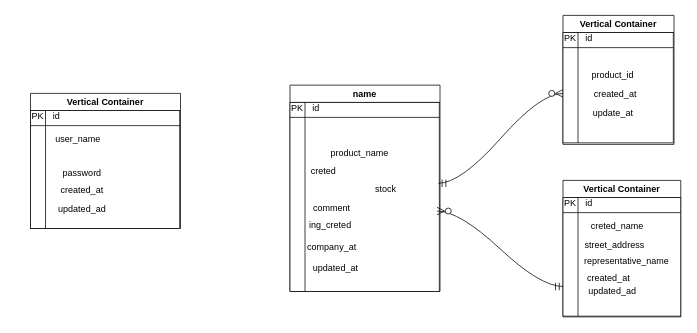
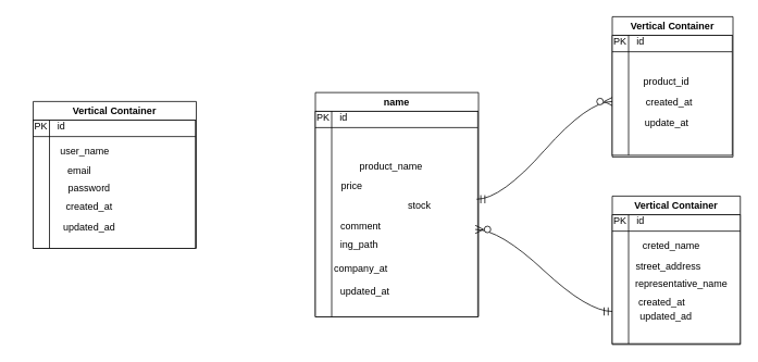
+ <mxCell id="10" value="email" style="text;html=1;align=center;verticalAlign=middle;whiteSpace=wrap;rounded=0;" parent="2" vertex="1"><mxGeometry x="12" y="76" width="90" height="18" as="geometry" /></mxCell>
- <mxCell id="17" value="creted" style="text;html=1;align=center;verticalAlign=middle;whiteSpace=wrap;rounded=0;" parent="11" vertex="1"><mxGeometry y="106" width="90" height="18" as="geometry" /></mxCell>
+ <mxCell id="17" value="price" style="text;html=1;align=center;verticalAlign=middle;whiteSpace=wrap;rounded=0;" parent="11" vertex="1"><mxGeometry y="106" width="90" height="18" as="geometry" /></mxCell>
- <mxCell id="21" value="ing_creted" style="text;html=1;align=center;verticalAlign=middle;whiteSpace=wrap;rounded=0;" parent="11" vertex="1"><mxGeometry x="9" y="178" width="90" height="18" as="geometry" /></mxCell>
+ <mxCell id="21" value="ing_path" style="text;html=1;align=center;verticalAlign=middle;whiteSpace=wrap;rounded=0;" parent="11" vertex="1"><mxGeometry x="9" y="178" width="90" height="18" as="geometry" /></mxCell>
